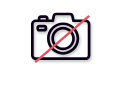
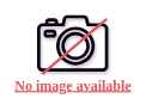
+ <mxCell id="2" value="No image available" style="text;html=1;align=center;verticalAlign=middle;resizable=0;points=[];autosize=1;strokeColor=none;fillColor=none;fontColor=#db5660;fontFamily=Gemunu Libre;fontSource=https%3A%2F%2Ffonts.googleapis.com%2Fcss%3Ffamily%3DGemunu%2BLibre;fontSize=20;shadow=0;fontStyle=5" vertex="1" parent="1"><mxGeometry x="20.53" y="103" width="160" height="30" as="geometry" /></mxCell>
